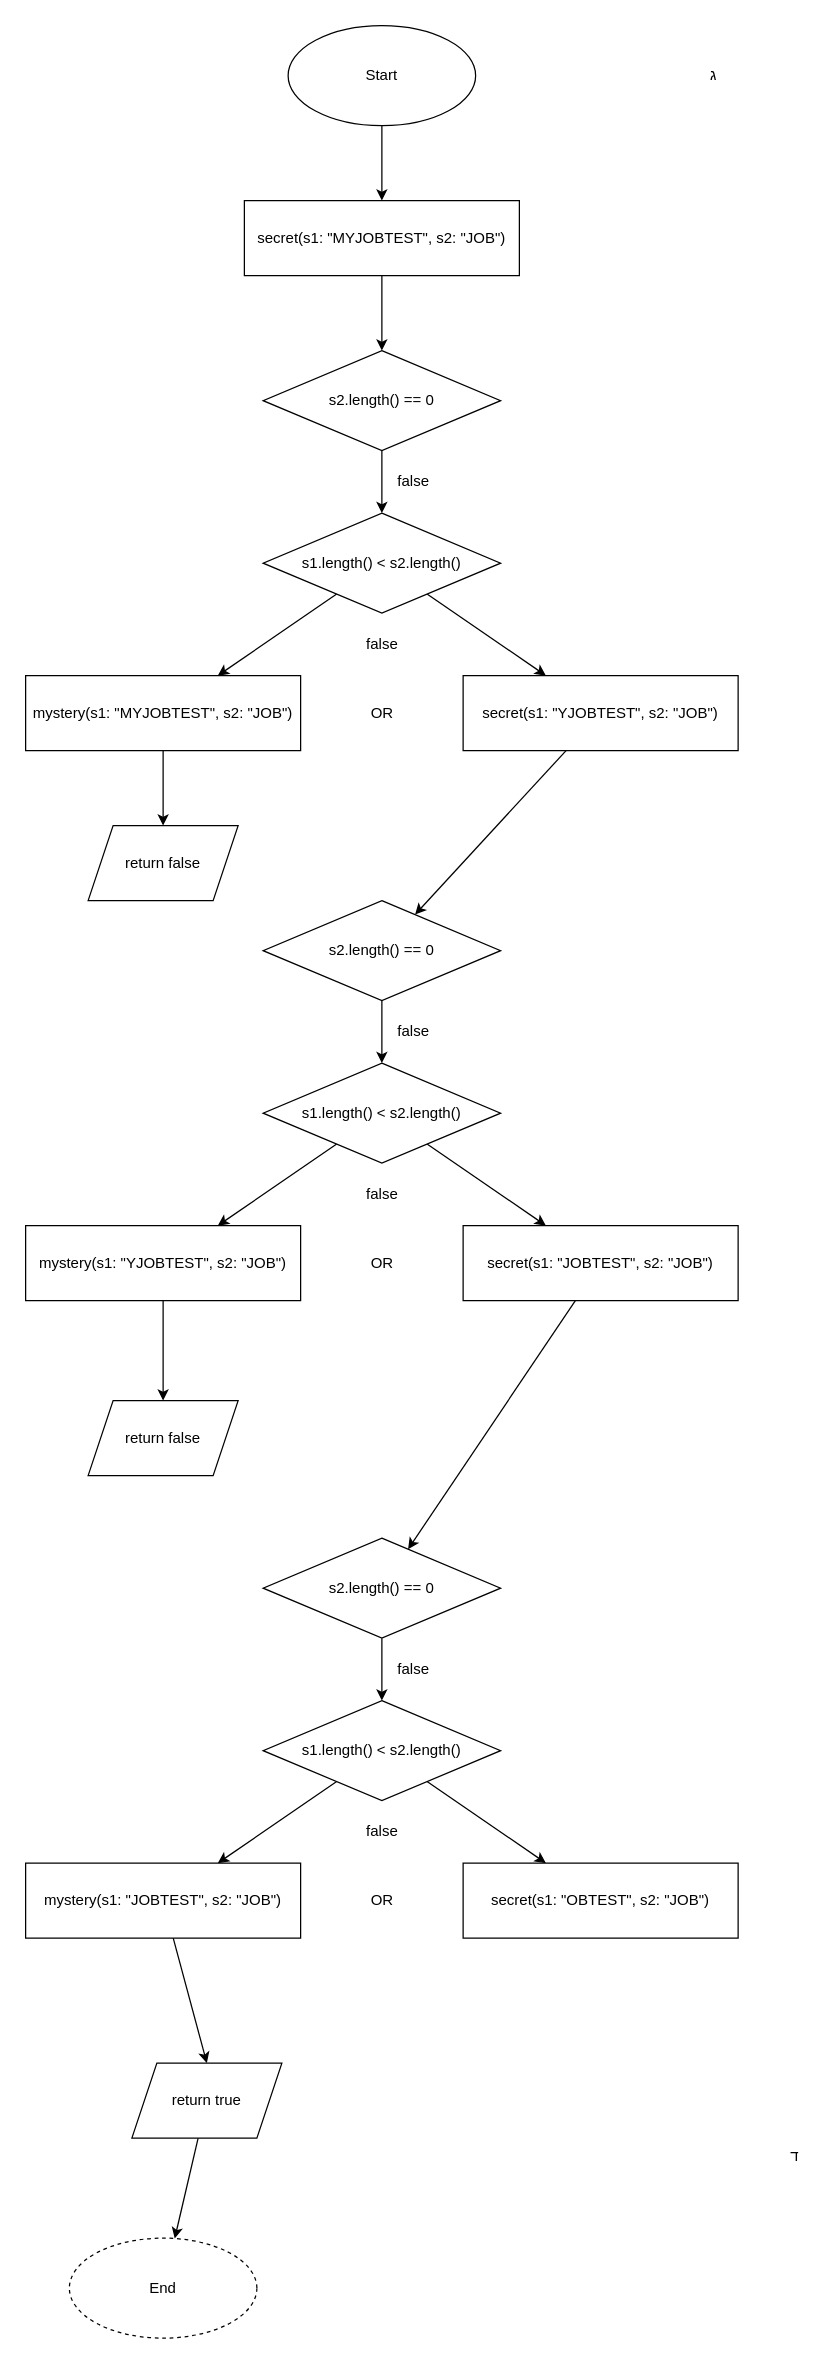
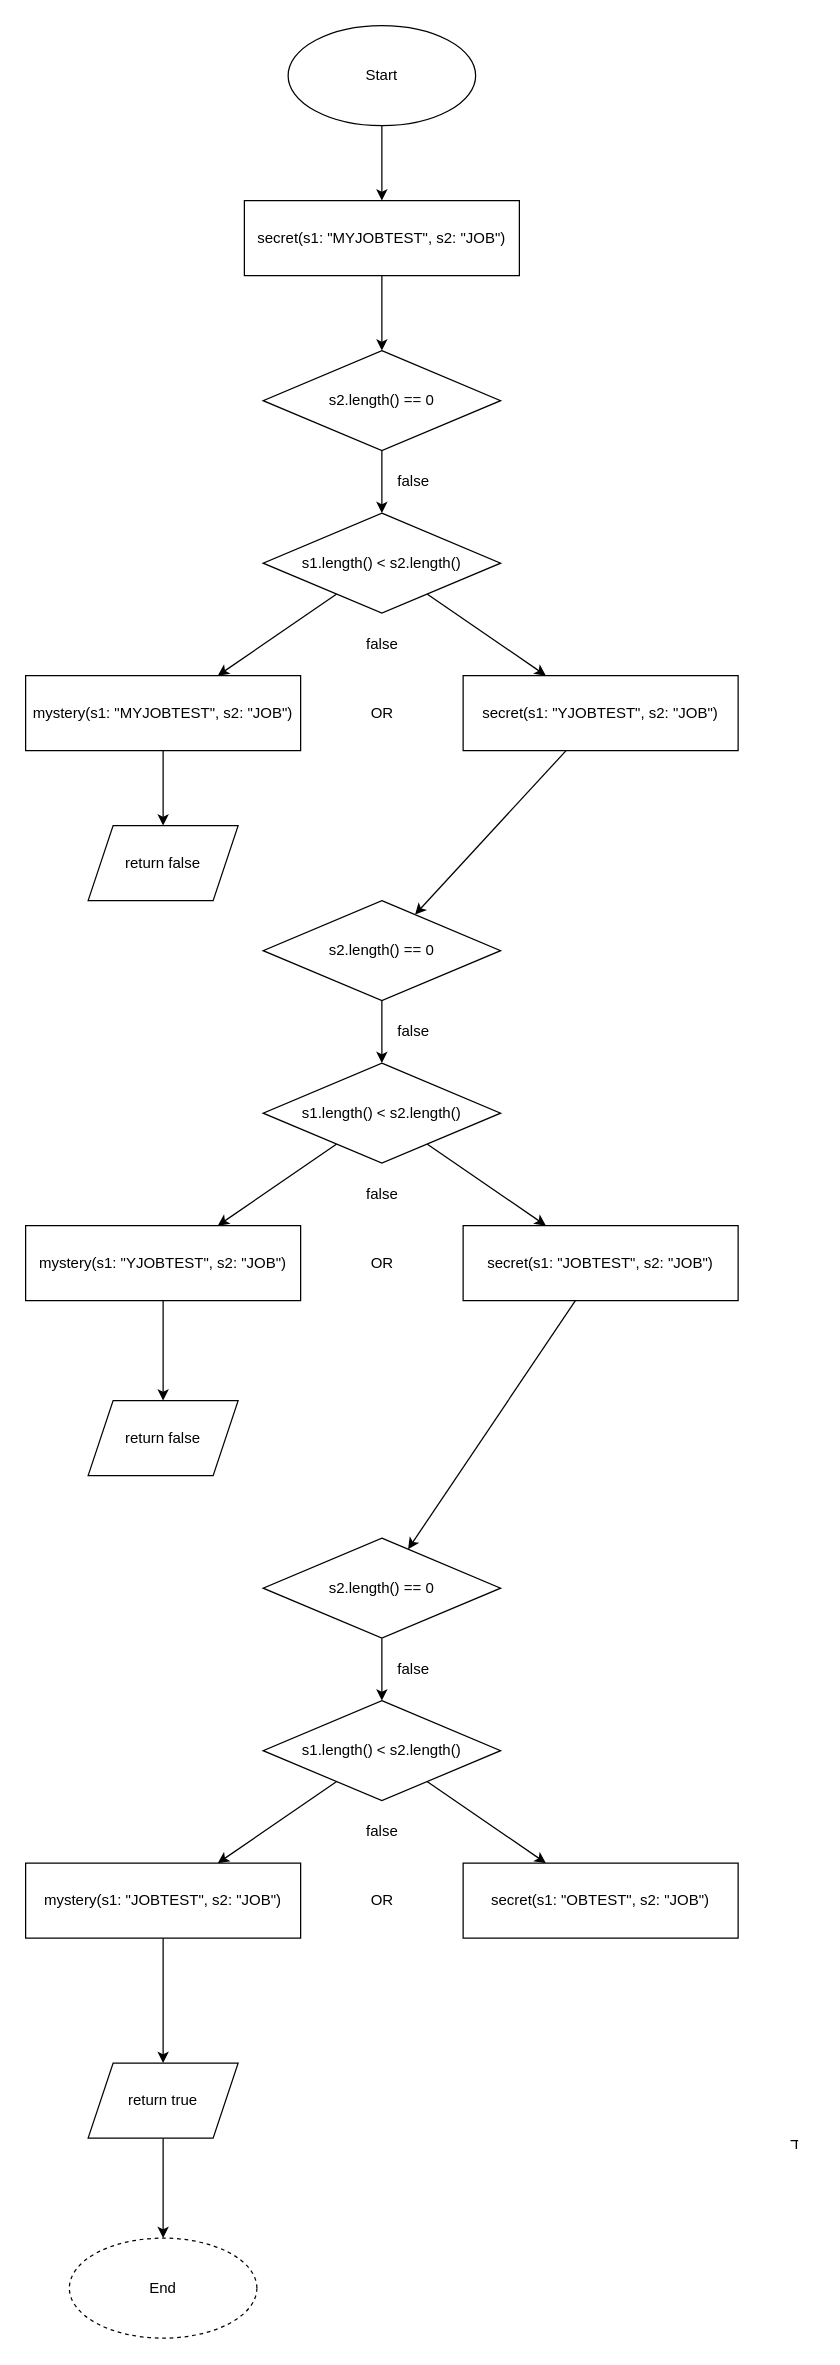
- <mxCell id="16" value="ג" style="text;html=1;align=center;verticalAlign=middle;resizable=0;points=[];autosize=1;strokeColor=none;fillColor=none;" vertex="1" parent="1"><mxGeometry x="555" y="45" width="30" height="30" as="geometry" /></mxCell>
- <mxCell id="49" value="return true" style="shape=parallelogram;perimeter=parallelogramPerimeter;whiteSpace=wrap;html=1;fixedSize=1;" vertex="1" parent="1"><mxGeometry x="105" y="1650" width="120" height="60" as="geometry" /></mxCell>
+ <mxCell id="49" value="return true" style="shape=parallelogram;perimeter=parallelogramPerimeter;whiteSpace=wrap;html=1;fixedSize=1;" vertex="1" parent="1"><mxGeometry x="70" y="1650" width="120" height="60" as="geometry" /></mxCell>
- <mxCell id="17" value="ד" style="text;html=1;align=center;verticalAlign=middle;resizable=0;points=[];autosize=1;strokeColor=none;fillColor=none;" vertex="1" parent="1"><mxGeometry x="620" y="1710" width="30" height="30" as="geometry" /></mxCell>
+ <mxCell id="17" value="ד" style="text;html=1;align=center;verticalAlign=middle;resizable=0;points=[];autosize=1;strokeColor=none;fillColor=none;" vertex="1" parent="1"><mxGeometry x="620" y="1700" width="30" height="30" as="geometry" /></mxCell>
